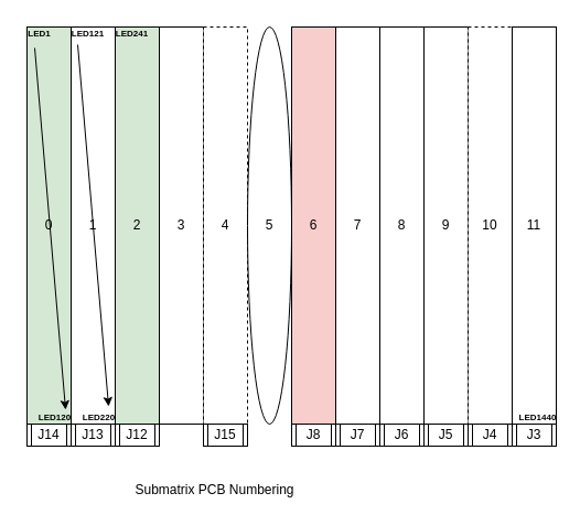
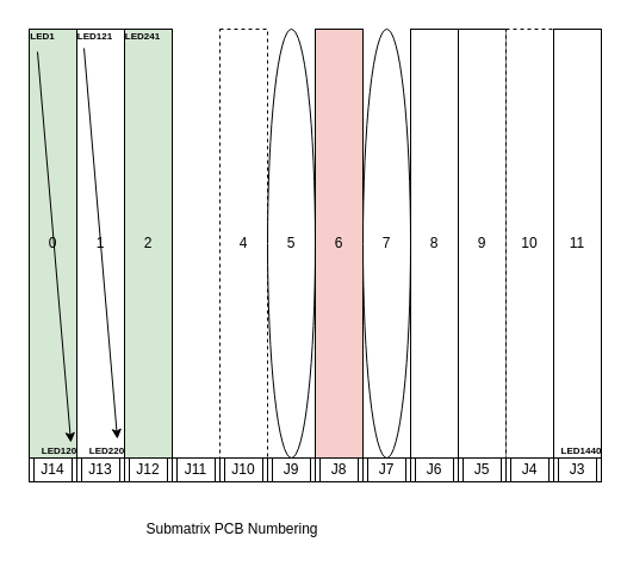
- <mxCell id="4" value="3" style="rounded=0;whiteSpace=wrap;html=1;" parent="1" vertex="1"><mxGeometry x="144" y="24" width="40" height="360" as="geometry" /></mxCell>
- <mxCell id="8" value="7" style="rounded=0;whiteSpace=wrap;html=1;" parent="1" vertex="1"><mxGeometry x="304" y="24" width="40" height="360" as="geometry" /></mxCell>
+ <mxCell id="8" value="7" style="ellipse;whiteSpace=wrap;html=1;" parent="1" vertex="1"><mxGeometry x="304" y="24" width="40" height="360" as="geometry" /></mxCell>
+ <mxCell id="17" value="J11" style="shape=process;whiteSpace=wrap;html=1;backgroundOutline=1;" parent="1" vertex="1"><mxGeometry x="144" y="384" width="40" height="20" as="geometry" /></mxCell>
- <mxCell id="18" value="J15" style="shape=process;whiteSpace=wrap;html=1;backgroundOutline=1;" parent="1" vertex="1"><mxGeometry x="184" y="384" width="40" height="20" as="geometry" /></mxCell>
+ <mxCell id="18" value="J10" style="shape=process;whiteSpace=wrap;html=1;backgroundOutline=1;" parent="1" vertex="1"><mxGeometry x="184" y="384" width="40" height="20" as="geometry" /></mxCell>
+ <mxCell id="19" value="J9" style="shape=process;whiteSpace=wrap;html=1;backgroundOutline=1;" parent="1" vertex="1"><mxGeometry x="224" y="384" width="40" height="20" as="geometry" /></mxCell>
